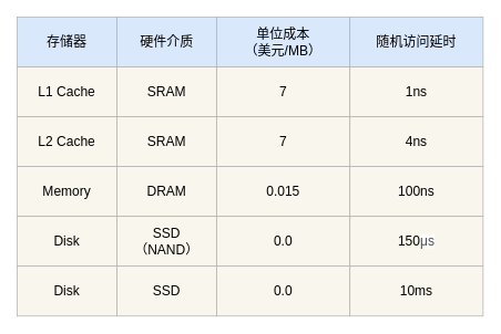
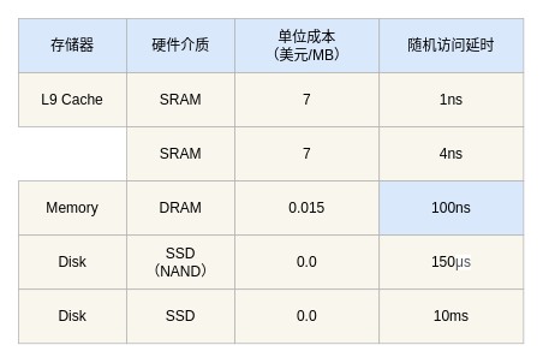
- <mxCell id="6" value="L1 Cache" style="rounded=0;whiteSpace=wrap;html=1;fontSize=16;fillColor=#f9f7ed;strokeColor=#B3B3B3;" vertex="1" parent="1"><mxGeometry x="20" y="80" width="120" height="60" as="geometry" /></mxCell>
+ <mxCell id="6" value="L9 Cache" style="rounded=0;whiteSpace=wrap;html=1;fontSize=16;fillColor=#f9f7ed;strokeColor=#B3B3B3;" vertex="1" parent="1"><mxGeometry x="20" y="80" width="120" height="60" as="geometry" /></mxCell>
- <mxCell id="7" value="L2 Cache" style="rounded=0;whiteSpace=wrap;html=1;fontSize=16;fillColor=#f9f7ed;strokeColor=#B3B3B3;" vertex="1" parent="1"><mxGeometry x="20" y="140" width="120" height="60" as="geometry" /></mxCell>
- <mxCell id="23" value="100ns" style="rounded=0;whiteSpace=wrap;html=1;fontSize=16;fillColor=#f9f7ed;strokeColor=#B3B3B3;" vertex="1" parent="1"><mxGeometry x="420" y="200" width="160" height="60" as="geometry" /></mxCell>
+ <mxCell id="23" value="100ns" style="rounded=0;whiteSpace=wrap;html=1;fontSize=16;fillColor=#dae8fc;strokeColor=#B3B3B3;" vertex="1" parent="1"><mxGeometry x="420" y="200" width="160" height="60" as="geometry" /></mxCell>
